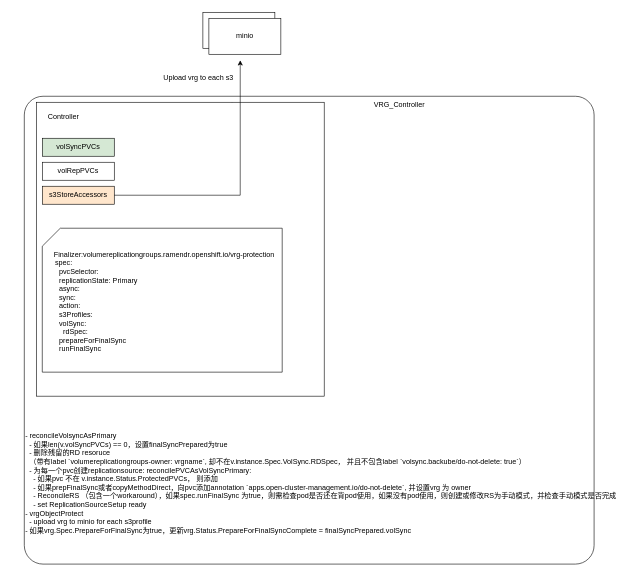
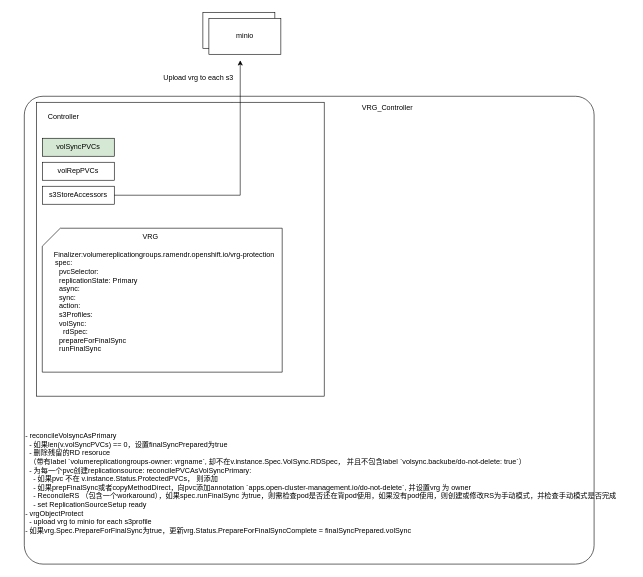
- <mxCell id="3" value="VRG_Controller" style="text;html=1;align=center;verticalAlign=middle;resizable=0;points=[];autosize=1;strokeColor=none;fillColor=none;" vertex="1" parent="1"><mxGeometry x="610" y="160" width="110" height="30" as="geometry" /></mxCell>
+ <mxCell id="3" value="VRG_Controller" style="text;html=1;align=center;verticalAlign=middle;resizable=0;points=[];autosize=1;strokeColor=none;fillColor=none;" vertex="1" parent="1"><mxGeometry x="590" y="165" width="110" height="30" as="geometry" /></mxCell>
- <mxCell id="7" value="s3StoreAccessors" style="rounded=0;whiteSpace=wrap;html=1;container=0;fillColor=#ffe6cc;" vertex="1" parent="1"><mxGeometry x="70" y="310" width="120" height="30" as="geometry" /></mxCell>
+ <mxCell id="7" value="s3StoreAccessors" style="rounded=0;whiteSpace=wrap;html=1;container=0;" vertex="1" parent="1"><mxGeometry x="70" y="310" width="120" height="30" as="geometry" /></mxCell>
+ <mxCell id="11" value="VRG" style="text;html=1;align=center;verticalAlign=middle;resizable=0;points=[];autosize=1;strokeColor=none;fillColor=none;" vertex="1" parent="1"><mxGeometry x="224.5" y="380" width="50" height="30" as="geometry" /></mxCell>
